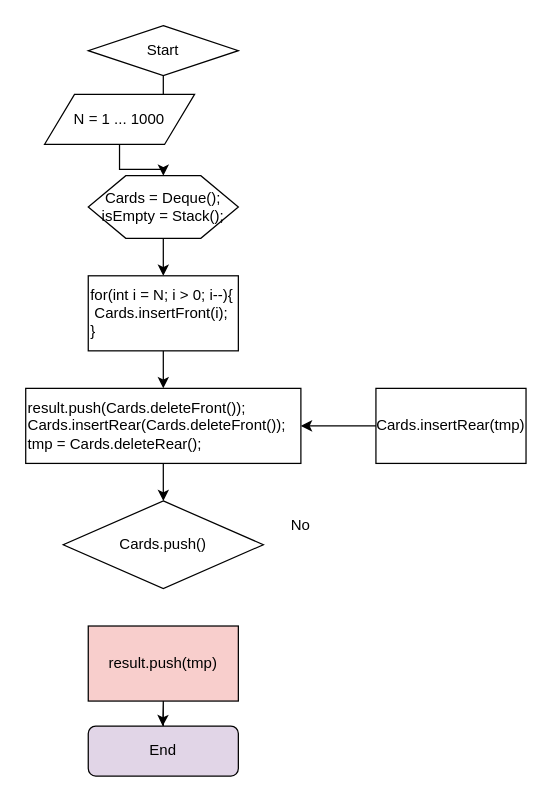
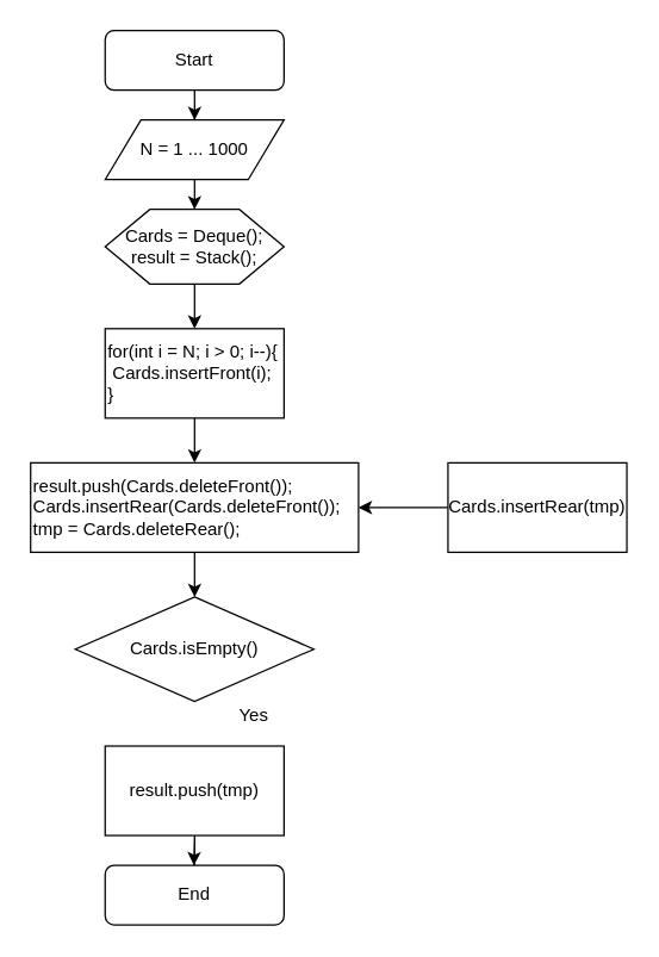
- <mxCell id="3" value="Start" style="rhombus;whiteSpace=wrap;html=1;" vertex="1" parent="1"><mxGeometry x="70" y="20" width="120" height="40" as="geometry" /></mxCell>
+ <mxCell id="3" value="Start" style="rounded=1;whiteSpace=wrap;html=1;" vertex="1" parent="1"><mxGeometry x="70" y="20" width="120" height="40" as="geometry" /></mxCell>
- <mxCell id="5" value="N = 1 ... 1000&lt;br&gt;" style="shape=parallelogram;perimeter=parallelogramPerimeter;whiteSpace=wrap;html=1;" vertex="1" parent="1"><mxGeometry x="35" y="75" width="120" height="40" as="geometry" /></mxCell>
+ <mxCell id="5" value="N = 1 ... 1000&lt;br&gt;" style="shape=parallelogram;perimeter=parallelogramPerimeter;whiteSpace=wrap;html=1;" vertex="1" parent="1"><mxGeometry x="70" y="80" width="120" height="40" as="geometry" /></mxCell>
- <mxCell id="7" value="Cards = Deque();&lt;br&gt;isEmpty = Stack();" style="shape=hexagon;perimeter=hexagonPerimeter2;whiteSpace=wrap;html=1;" vertex="1" parent="1"><mxGeometry x="70" y="140" width="120" height="50" as="geometry" /></mxCell>
+ <mxCell id="7" value="Cards = Deque();&lt;br&gt;result = Stack();" style="shape=hexagon;perimeter=hexagonPerimeter2;whiteSpace=wrap;html=1;" vertex="1" parent="1"><mxGeometry x="70" y="140" width="120" height="50" as="geometry" /></mxCell>
- <mxCell id="17" value="No" style="text;html=1;strokeColor=none;fillColor=none;align=center;verticalAlign=middle;whiteSpace=wrap;rounded=0;" vertex="1" parent="1"><mxGeometry x="220" y="410" width="40" height="20" as="geometry" /></mxCell>
- <mxCell id="12" value="Cards.push()" style="rhombus;whiteSpace=wrap;html=1;align=center;" vertex="1" parent="1"><mxGeometry x="50" y="400" width="160" height="70" as="geometry" /></mxCell>
+ <mxCell id="12" value="Cards.isEmpty()" style="rhombus;whiteSpace=wrap;html=1;align=center;" vertex="1" parent="1"><mxGeometry x="50" y="400" width="160" height="70" as="geometry" /></mxCell>
+ <mxCell id="18" value="Yes" style="text;html=1;strokeColor=none;fillColor=none;align=center;verticalAlign=middle;whiteSpace=wrap;rounded=0;" vertex="1" parent="1"><mxGeometry x="150" y="470" width="40" height="20" as="geometry" /></mxCell>
- <mxCell id="14" value="result.push(tmp)" style="rounded=0;whiteSpace=wrap;html=1;align=center;fillColor=#f8cecc;" vertex="1" parent="1"><mxGeometry x="70" y="500" width="120" height="60" as="geometry" /></mxCell>
+ <mxCell id="14" value="result.push(tmp)" style="rounded=0;whiteSpace=wrap;html=1;align=center;" vertex="1" parent="1"><mxGeometry x="70" y="500" width="120" height="60" as="geometry" /></mxCell>
- <mxCell id="19" value="End" style="rounded=1;whiteSpace=wrap;html=1;align=center;fillColor=#e1d5e7;" vertex="1" parent="1"><mxGeometry x="70" y="580" width="120" height="40" as="geometry" /></mxCell>
+ <mxCell id="19" value="End" style="rounded=1;whiteSpace=wrap;html=1;align=center;" vertex="1" parent="1"><mxGeometry x="70" y="580" width="120" height="40" as="geometry" /></mxCell>
